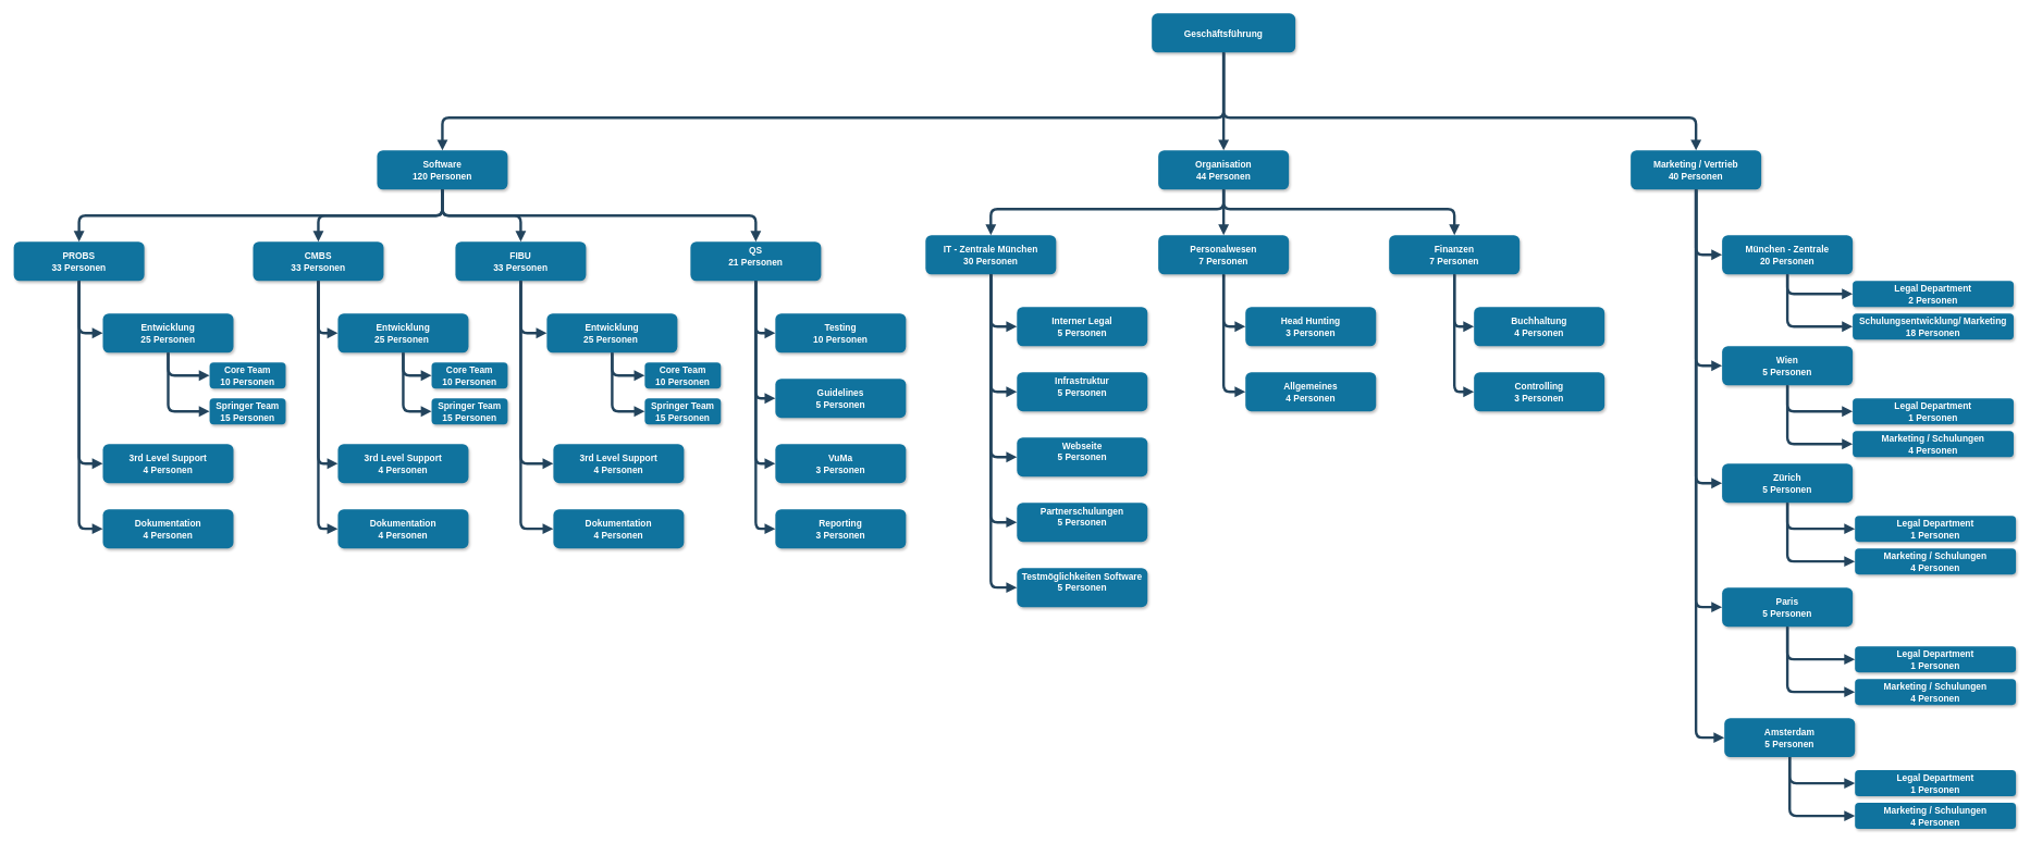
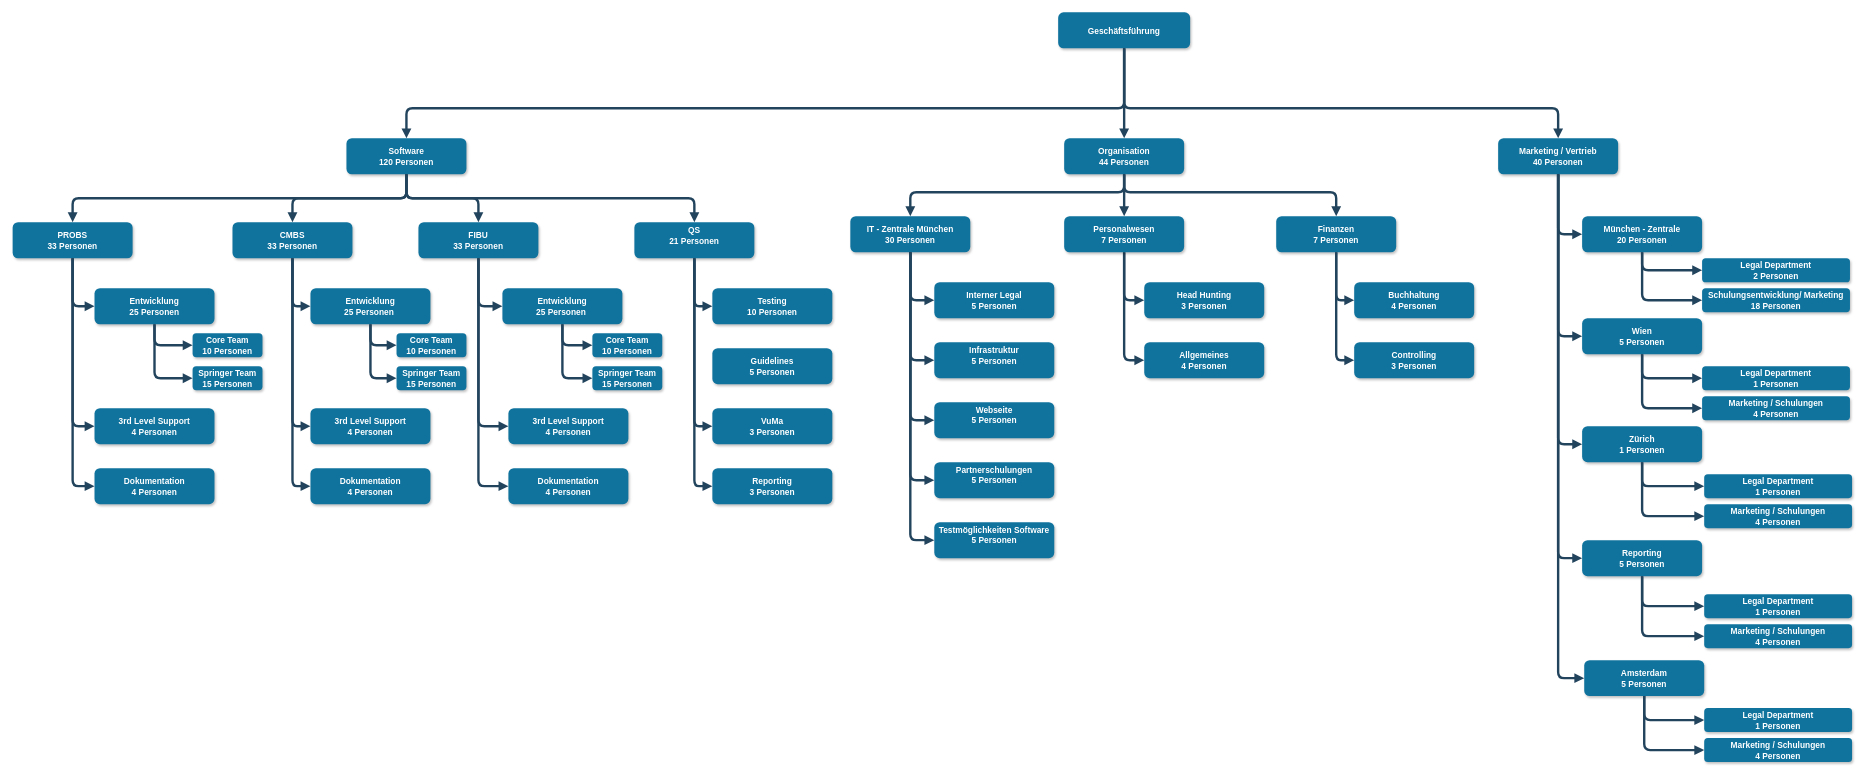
- <mxCell id="65" value="" style="edgeStyle=elbowEdgeStyle;elbow=vertical;strokeWidth=4;endArrow=block;endFill=1;fontStyle=1;strokeColor=#23445D;entryX=0;entryY=0.5;entryDx=0;entryDy=0;exitX=0.5;exitY=1;exitDx=0;exitDy=0;" parent="1" source="15" target="17" edge="1"><mxGeometry x="62" y="165.5" width="100" height="100" as="geometry"><mxPoint x="1117" y="350" as="sourcePoint" /><mxPoint x="1147" y="630" as="targetPoint" /><Array as="points"><mxPoint x="1147" y="610" /></Array></mxGeometry></mxCell>
- <mxCell id="29" value="Zürich&#10;5 Personen" style="rounded=1;fillColor=#10739E;strokeColor=none;shadow=1;gradientColor=none;fontStyle=1;fontColor=#FFFFFF;fontSize=14;" parent="1" vertex="1"><mxGeometry x="2637" y="710" width="200" height="60" as="geometry" /></mxCell>
+ <mxCell id="29" value="Zürich&#10;1 Personen" style="rounded=1;fillColor=#10739E;strokeColor=none;shadow=1;gradientColor=none;fontStyle=1;fontColor=#FFFFFF;fontSize=14;" parent="1" vertex="1"><mxGeometry x="2637" y="710" width="200" height="60" as="geometry" /></mxCell>
- <mxCell id="30" value="Paris&#10;5 Personen" style="rounded=1;fillColor=#10739E;strokeColor=none;shadow=1;gradientColor=none;fontStyle=1;fontColor=#FFFFFF;fontSize=14;" parent="1" vertex="1"><mxGeometry x="2637" y="900" width="200" height="60" as="geometry" /></mxCell>
+ <mxCell id="30" value="Reporting&#10;5 Personen" style="rounded=1;fillColor=#10739E;strokeColor=none;shadow=1;gradientColor=none;fontStyle=1;fontColor=#FFFFFF;fontSize=14;" parent="1" vertex="1"><mxGeometry x="2637" y="900" width="200" height="60" as="geometry" /></mxCell>
